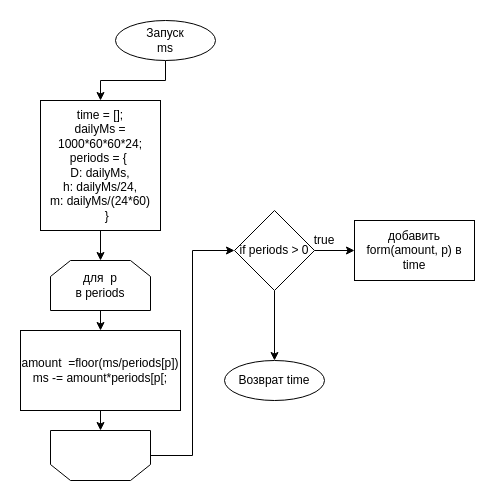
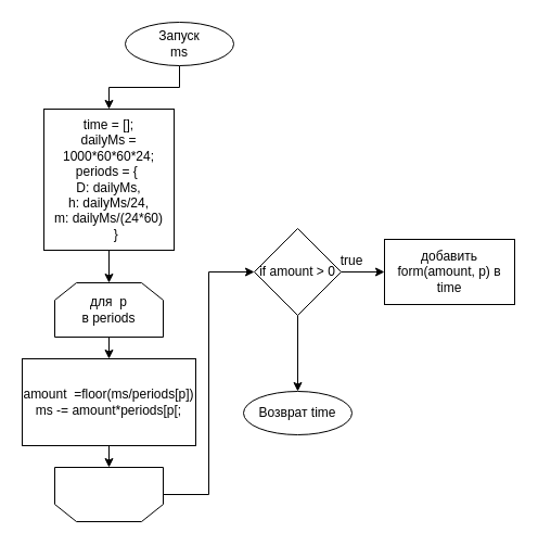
- <mxCell id="10" value="if periods &amp;gt; 0" style="rhombus;whiteSpace=wrap;html=1;" parent="1" vertex="1"><mxGeometry x="234" y="210" width="80" height="80" as="geometry" /></mxCell>
+ <mxCell id="10" value="if amount &amp;gt; 0" style="rhombus;whiteSpace=wrap;html=1;" parent="1" vertex="1"><mxGeometry x="234" y="210" width="80" height="80" as="geometry" /></mxCell>
